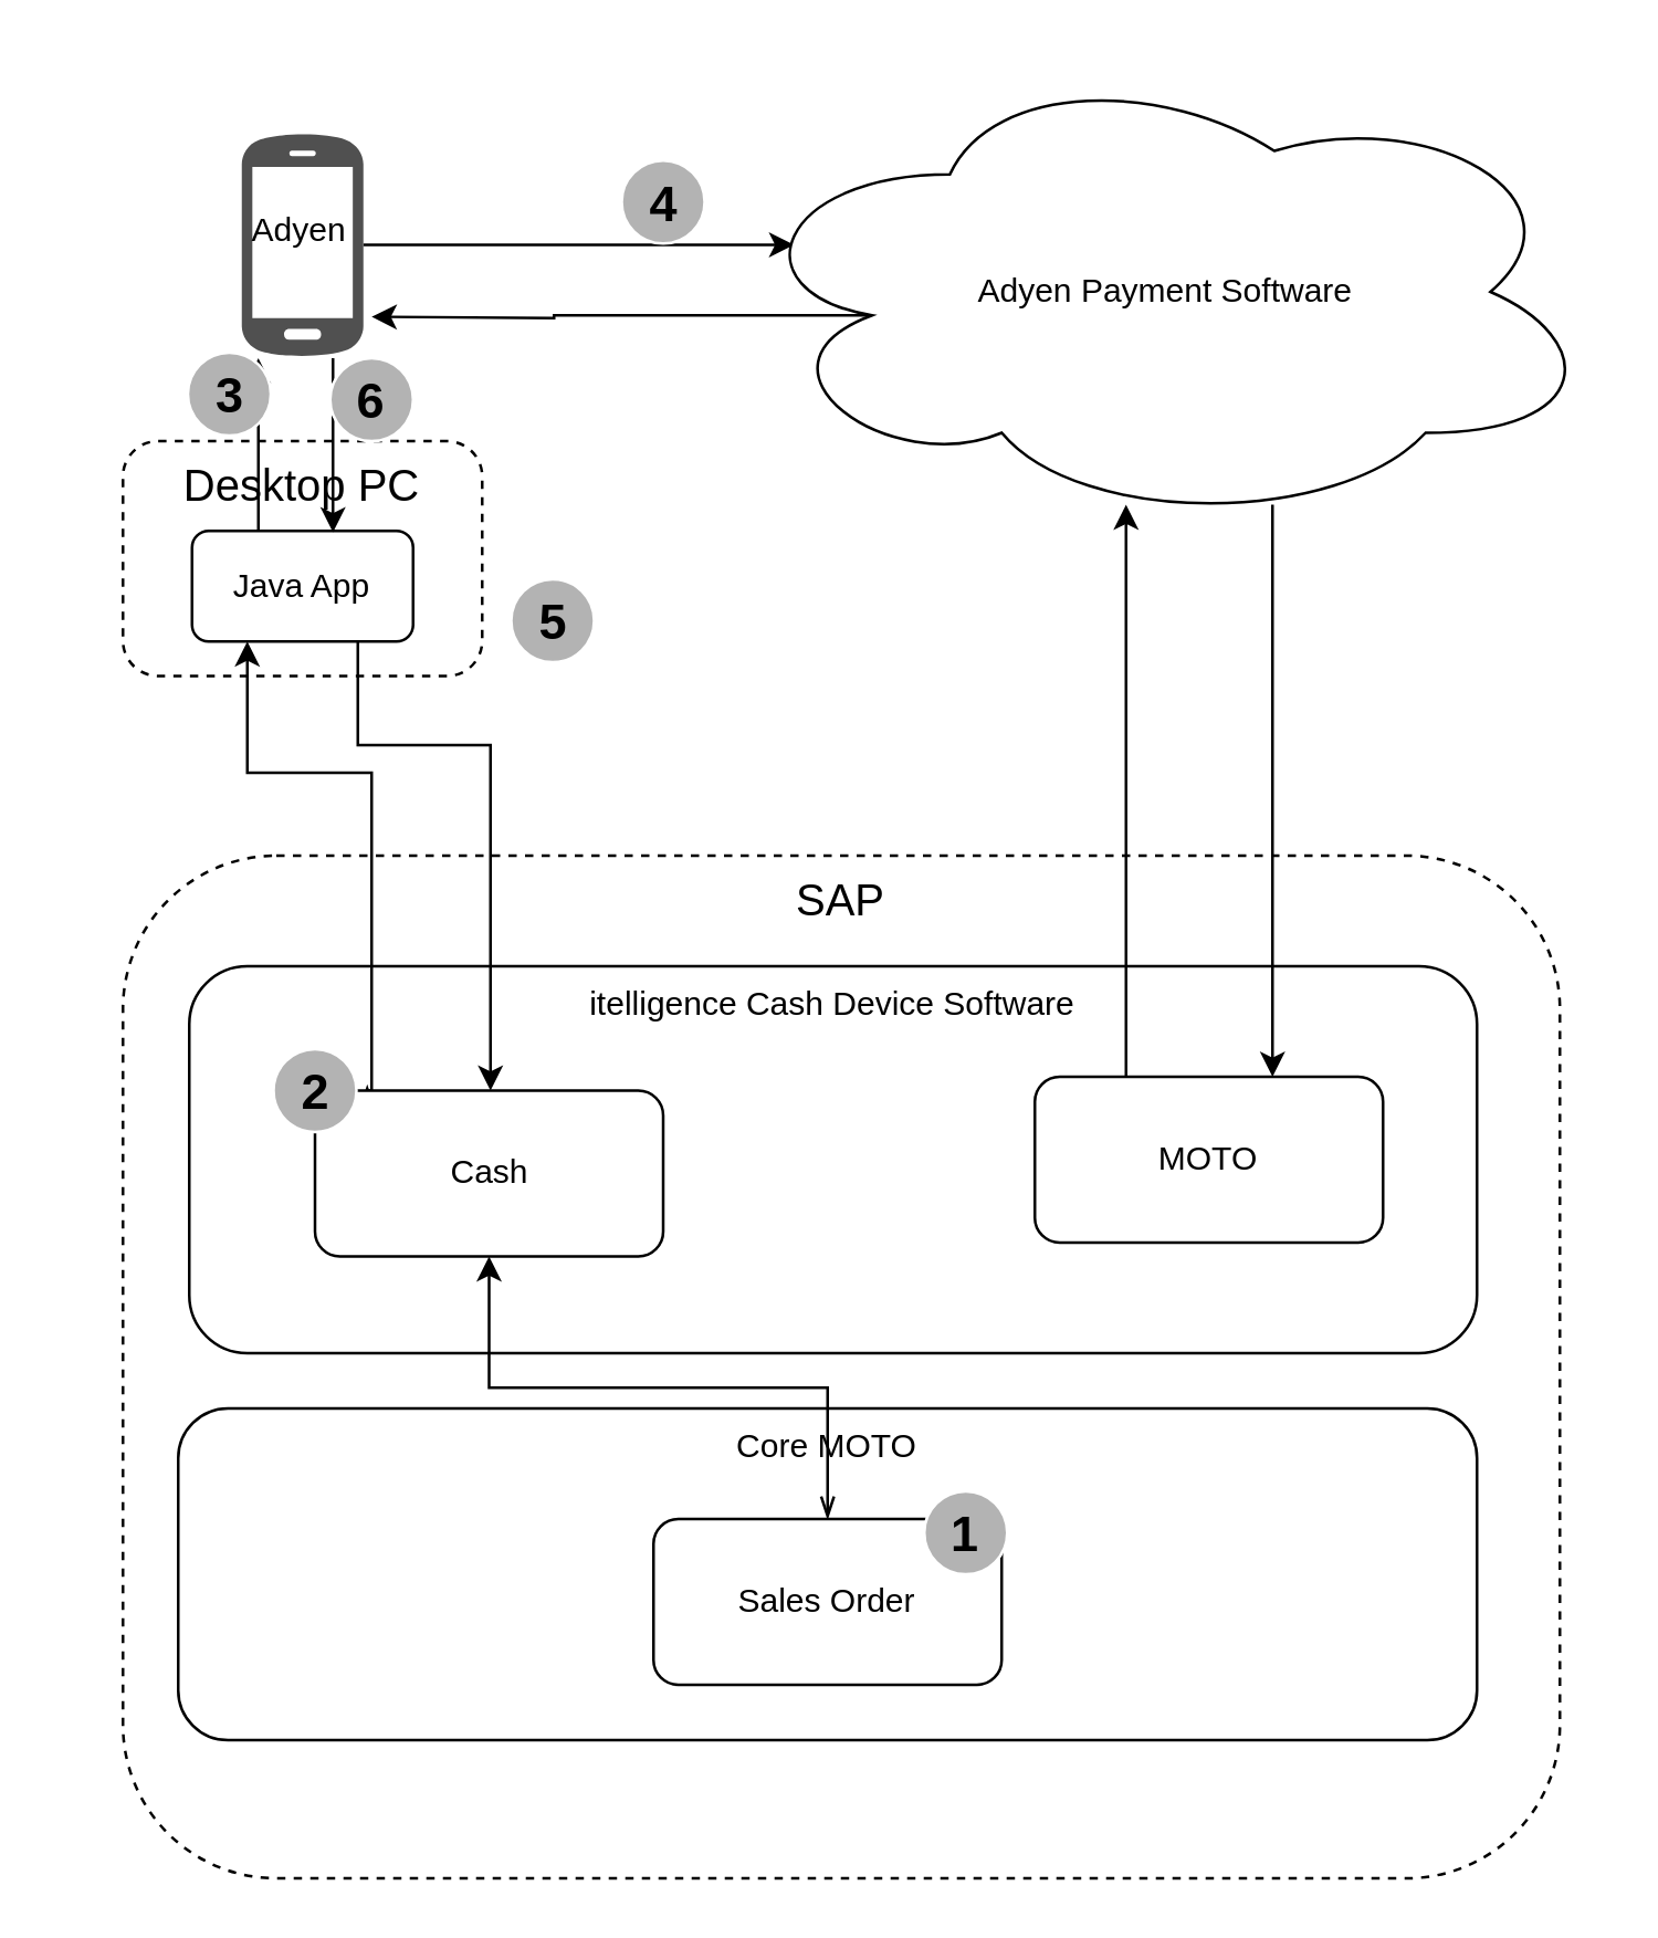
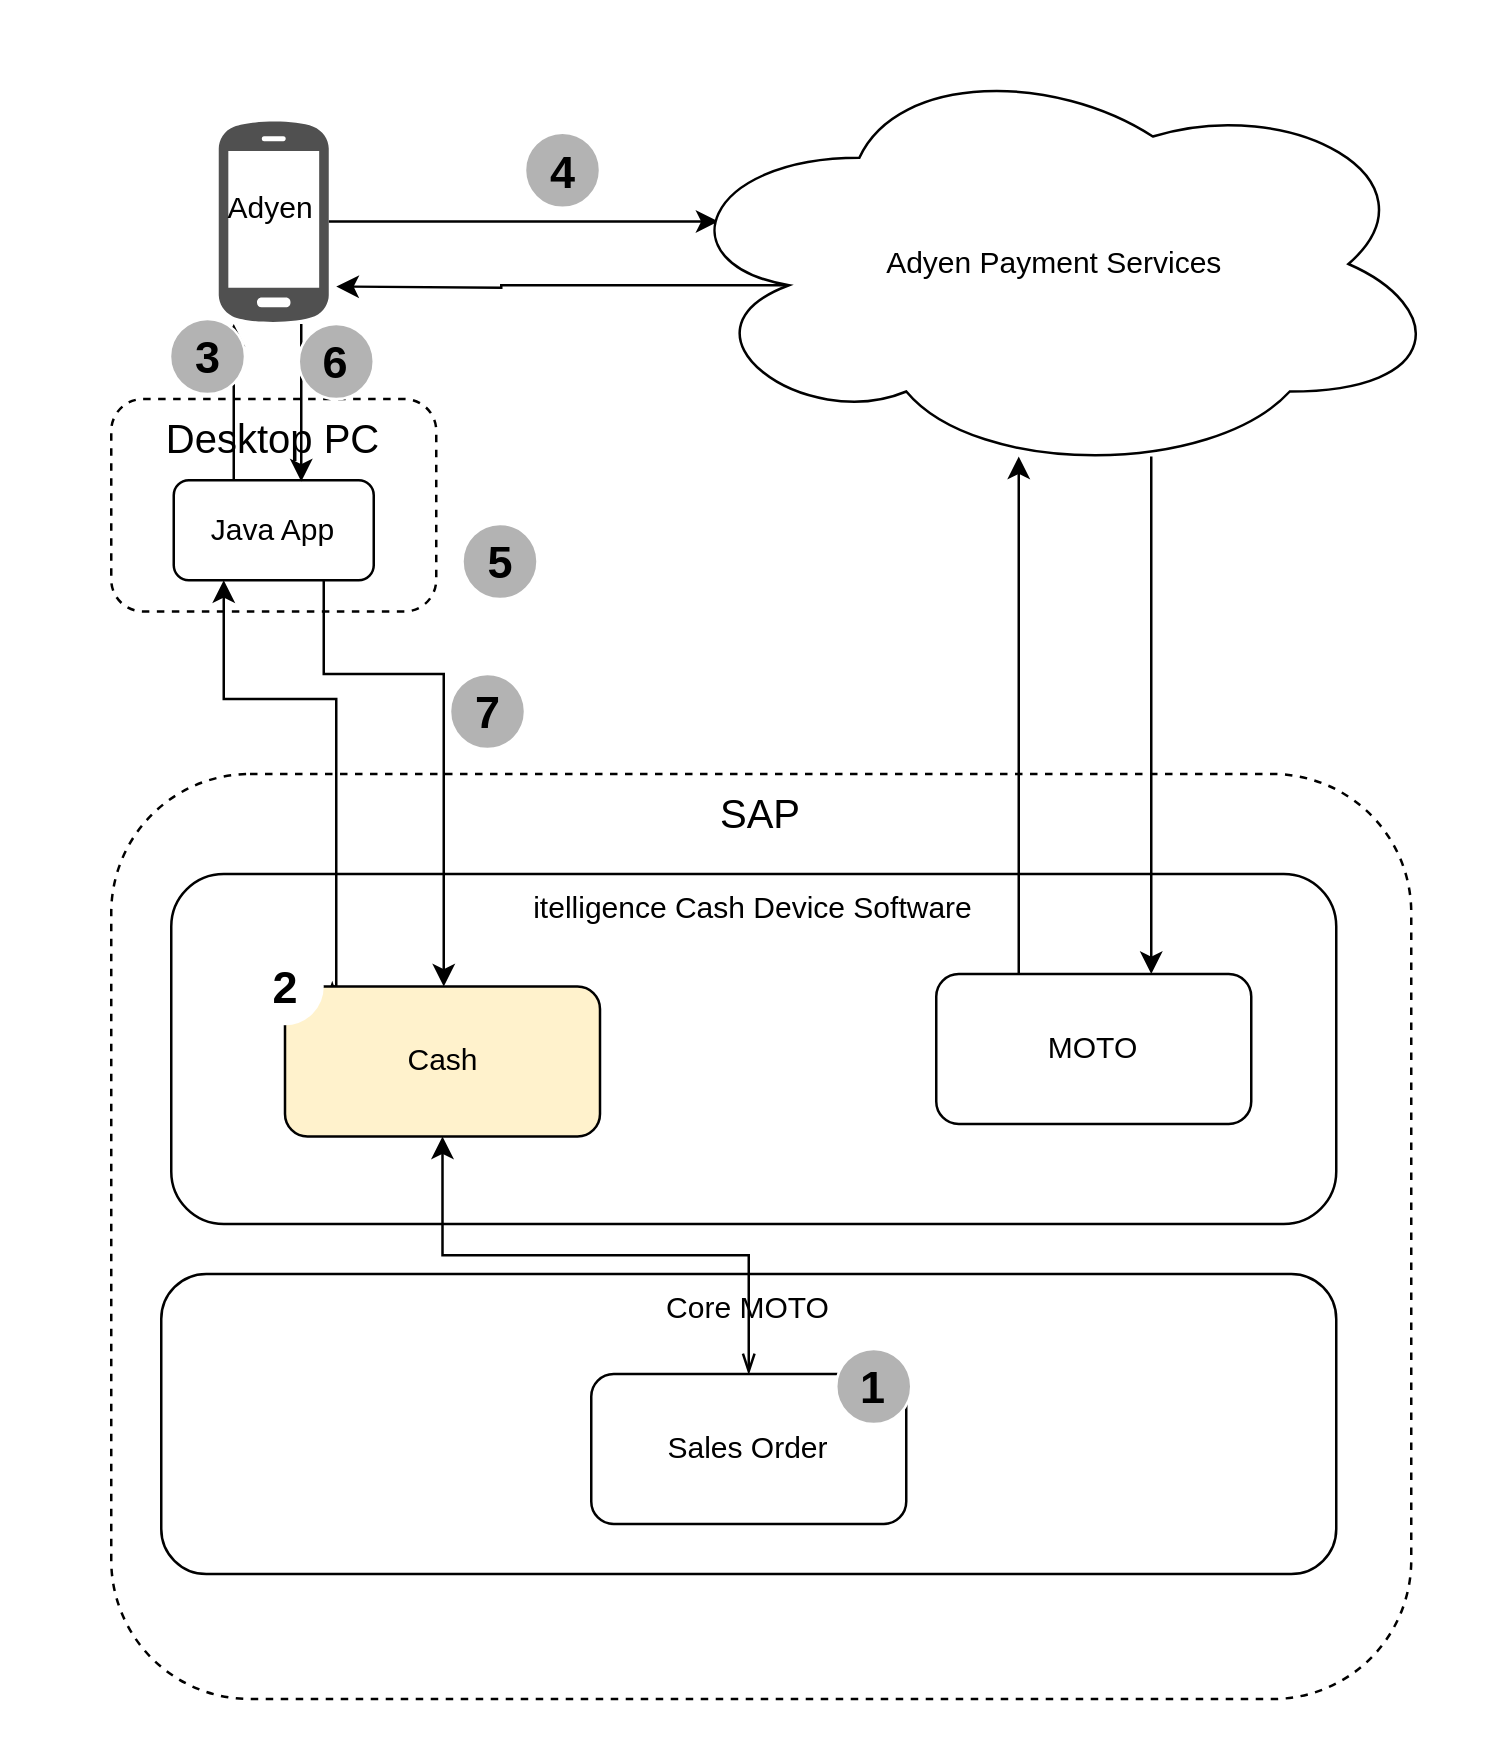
- <mxCell id="26" value="&lt;b&gt;&lt;font style=&quot;font-size: 18px&quot;&gt;4&lt;/font&gt;&lt;/b&gt;" style="ellipse;whiteSpace=wrap;html=1;aspect=fixed;strokeColor=#FFFFFF;fillColor=#B3B3B3;fontSize=20;" parent="1" vertex="1"><mxGeometry x="224.5" y="57.5" width="30" height="30" as="geometry" /></mxCell>
+ <mxCell id="26" value="&lt;b&gt;&lt;font style=&quot;font-size: 18px&quot;&gt;4&lt;/font&gt;&lt;/b&gt;" style="ellipse;whiteSpace=wrap;html=1;aspect=fixed;strokeColor=#FFFFFF;fillColor=#B3B3B3;fontSize=20;" parent="1" vertex="1"><mxGeometry x="209.5" y="52.5" width="30" height="30" as="geometry" /></mxCell>
- <mxCell id="10" value="Adyen Payment Software" style="ellipse;shape=cloud;whiteSpace=wrap;html=1;" parent="1" vertex="1"><mxGeometry x="265" y="20" width="313" height="170" as="geometry" /></mxCell>
+ <mxCell id="10" value="Adyen Payment Services" style="ellipse;shape=cloud;whiteSpace=wrap;html=1;" parent="1" vertex="1"><mxGeometry x="265" y="20" width="313" height="170" as="geometry" /></mxCell>
+ <mxCell id="29" value="&lt;b&gt;&lt;font style=&quot;font-size: 18px&quot;&gt;7&lt;/font&gt;&lt;/b&gt;" style="ellipse;whiteSpace=wrap;html=1;aspect=fixed;strokeColor=#FFFFFF;fillColor=#B3B3B3;fontSize=20;" parent="1" vertex="1"><mxGeometry x="179.5" y="269" width="30" height="30" as="geometry" /></mxCell>
- <mxCell id="24" value="&lt;b&gt;&lt;font style=&quot;font-size: 18px&quot;&gt;2&lt;/font&gt;&lt;/b&gt;" style="ellipse;whiteSpace=wrap;html=1;aspect=fixed;strokeColor=#FFFFFF;fillColor=#B3B3B3;fontSize=20;" parent="1" vertex="1"><mxGeometry x="98.5" y="379" width="30" height="30" as="geometry" /></mxCell>
+ <mxCell id="24" value="&lt;b&gt;&lt;font style=&quot;font-size: 18px&quot;&gt;2&lt;/font&gt;&lt;/b&gt;" style="ellipse;whiteSpace=wrap;html=1;aspect=fixed;strokeColor=#FFFFFF;fillColor=#ffffff;fontSize=20;" parent="1" vertex="1"><mxGeometry x="98.5" y="379" width="30" height="30" as="geometry" /></mxCell>
- <mxCell id="14" value="Cash" style="rounded=1;whiteSpace=wrap;html=1;" parent="1" vertex="1"><mxGeometry x="113.5" y="394" width="126" height="60" as="geometry" /></mxCell>
+ <mxCell id="14" value="Cash" style="rounded=1;whiteSpace=wrap;html=1;fillColor=#fff2cc;" parent="1" vertex="1"><mxGeometry x="113.5" y="394" width="126" height="60" as="geometry" /></mxCell>
